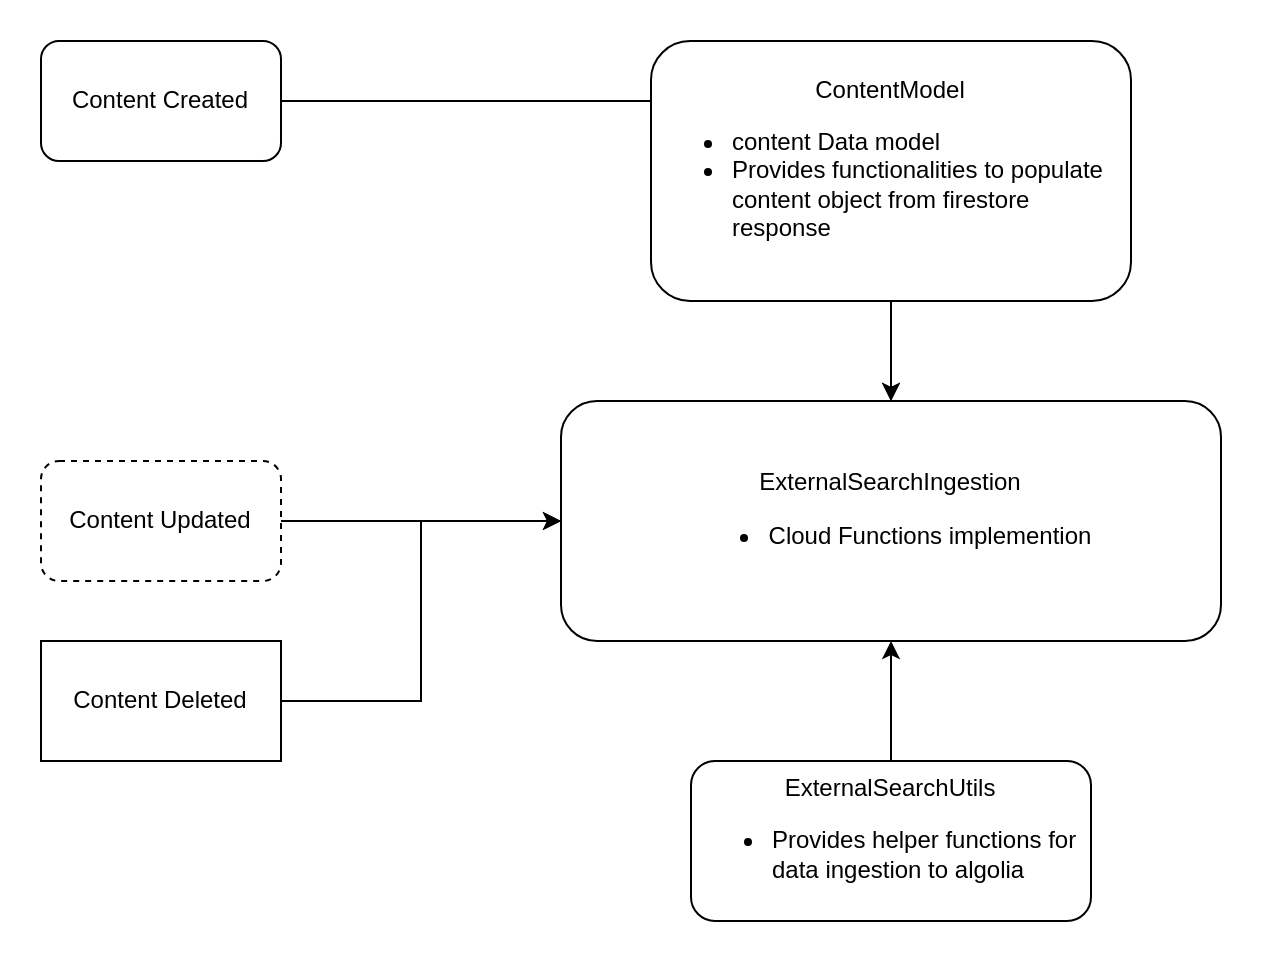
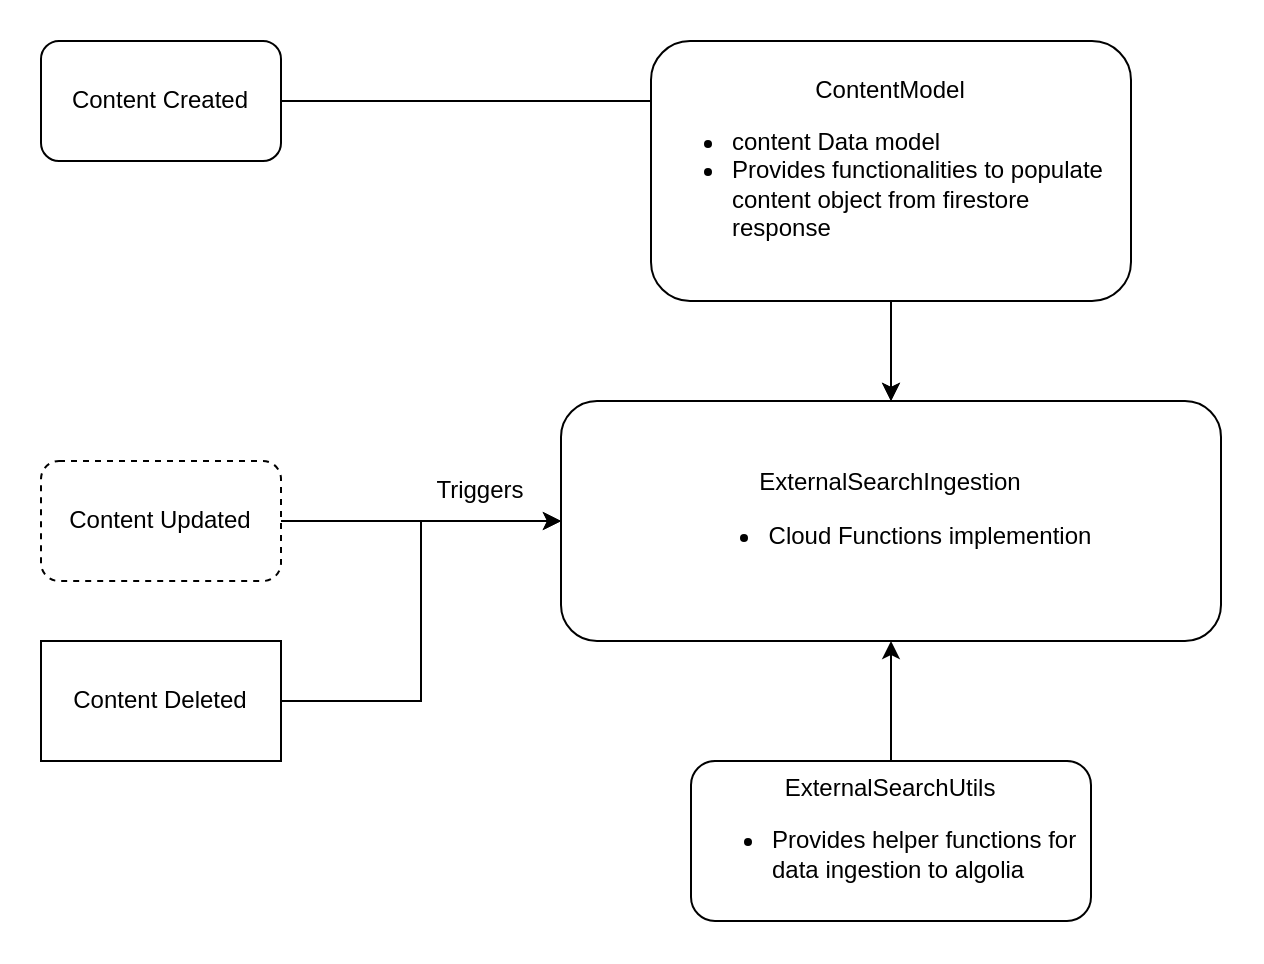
+ <mxCell id="13" value="Triggers" style="text;html=1;strokeColor=none;fillColor=none;align=center;verticalAlign=middle;whiteSpace=wrap;rounded=0;" vertex="1" parent="1"><mxGeometry x="210" y="230" width="60" height="30" as="geometry" /></mxCell>
